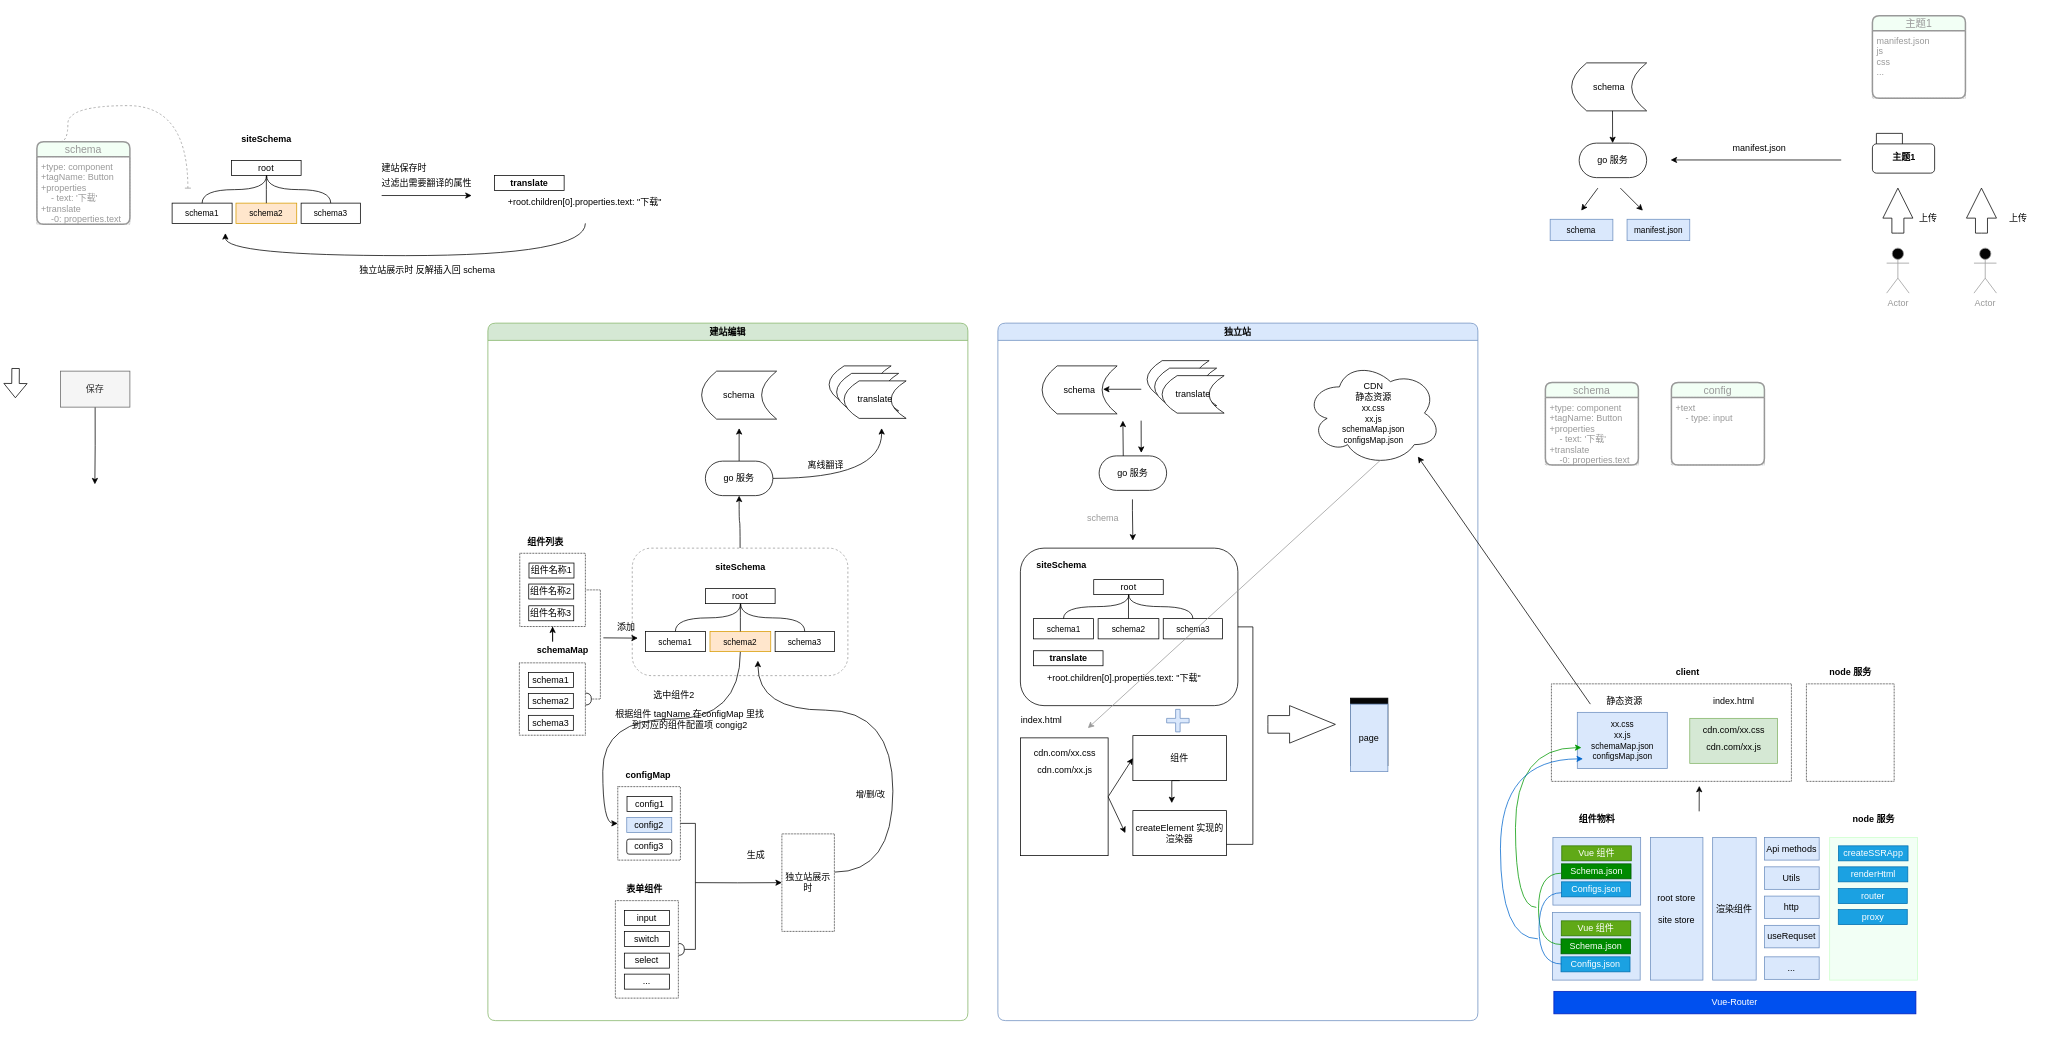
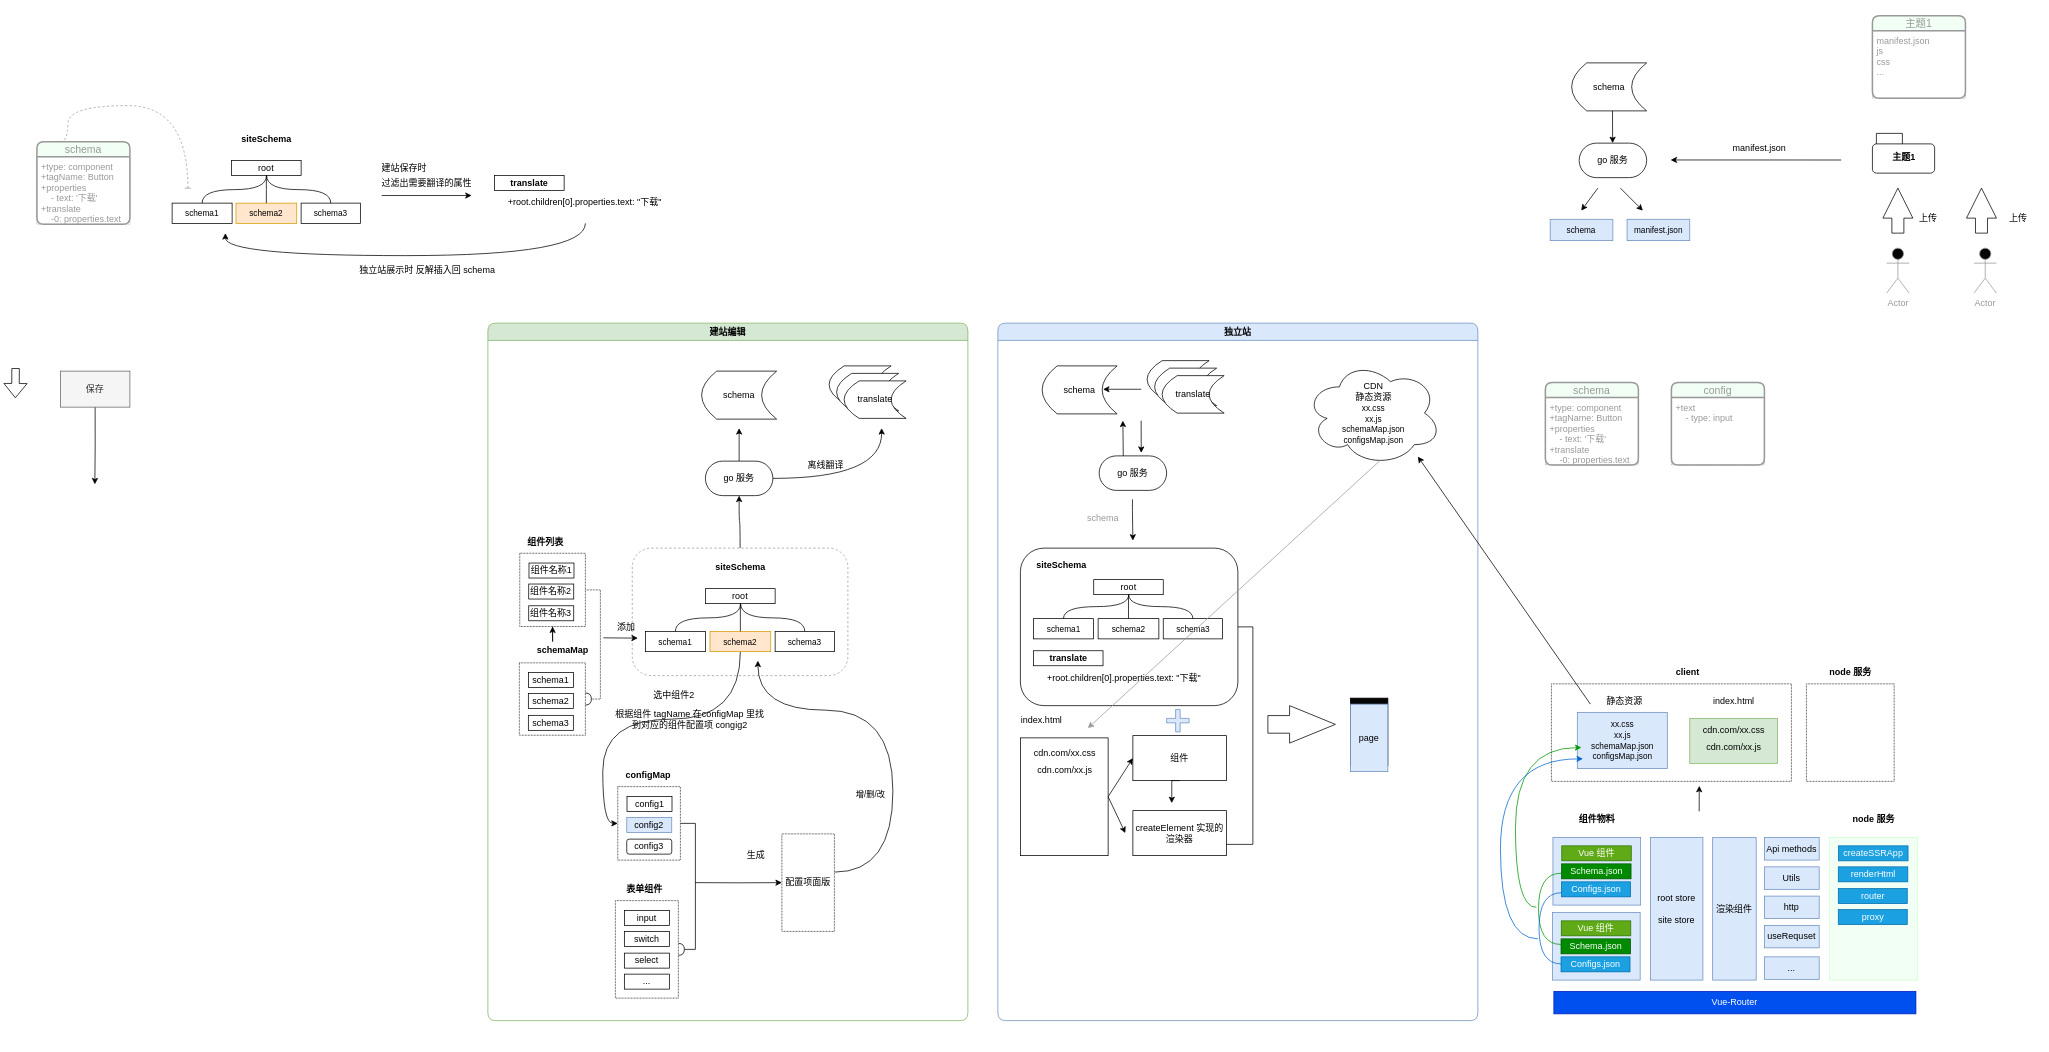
- <mxCell id="35" value="独立站展示时" style="rounded=0;whiteSpace=wrap;html=1;dashed=1;dashPattern=1 1;" vertex="1" parent="1"><mxGeometry x="1042" y="1111" width="70" height="130" as="geometry" /></mxCell>
+ <mxCell id="35" value="配置项面版" style="rounded=0;whiteSpace=wrap;html=1;dashed=1;dashPattern=1 1;" vertex="1" parent="1"><mxGeometry x="1042" y="1111" width="70" height="130" as="geometry" /></mxCell>
